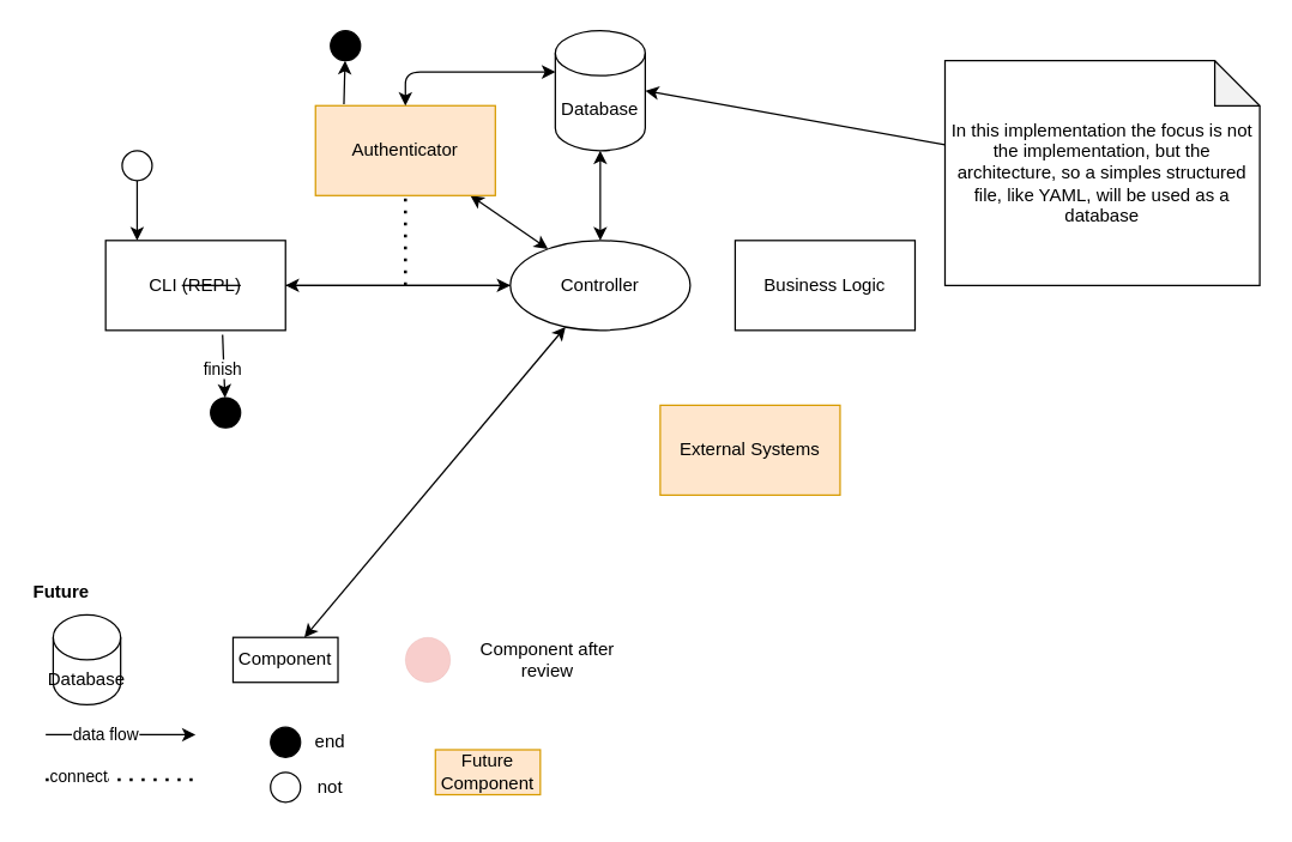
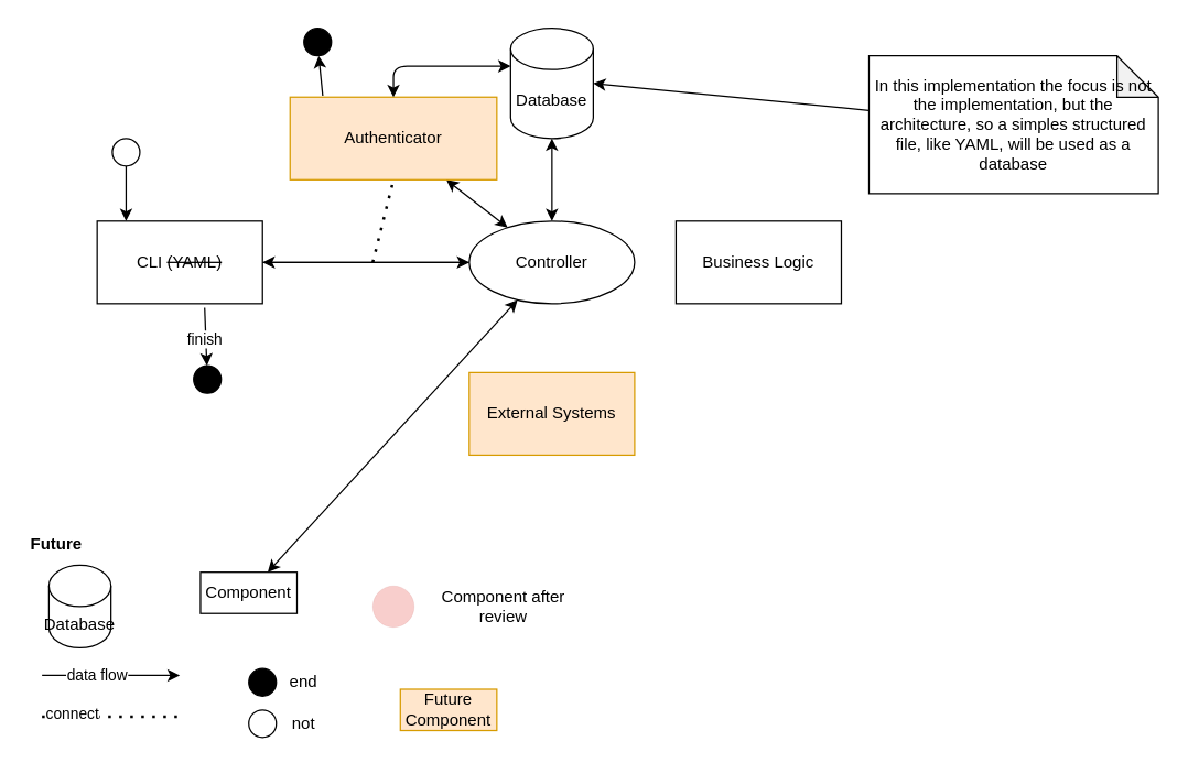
- <mxCell id="19" value="Authenticator" style="rounded=0;whiteSpace=wrap;html=1;fillStyle=auto;fillColor=#ffe6cc;strokeColor=#d79b00;" parent="1" vertex="1"><mxGeometry x="210" y="70" width="120" height="60" as="geometry" /></mxCell>
+ <mxCell id="19" value="Authenticator" style="rounded=0;whiteSpace=wrap;html=1;fillStyle=auto;fillColor=#ffe6cc;strokeColor=#d79b00;" parent="1" vertex="1"><mxGeometry x="210" y="70" width="150" height="60" as="geometry" /></mxCell>
- <mxCell id="36" value="In this implementation the focus is not the implementation, but the architecture, so a simples structured file, like YAML, will be used as a database" style="shape=note;whiteSpace=wrap;html=1;backgroundOutline=1;darkOpacity=0.05;" parent="1" vertex="1"><mxGeometry x="630" y="40" width="210" height="150" as="geometry" /></mxCell>
+ <mxCell id="36" value="In this implementation the focus is not the implementation, but the architecture, so a simples structured file, like YAML, will be used as a database" style="shape=note;whiteSpace=wrap;html=1;backgroundOutline=1;darkOpacity=0.05;" parent="1" vertex="1"><mxGeometry x="630" y="40" width="210" height="100" as="geometry" /></mxCell>
- <mxCell id="3" value="CLI &lt;strike&gt;(REPL)&lt;/strike&gt;" style="rounded=0;whiteSpace=wrap;html=1;" parent="1" vertex="1"><mxGeometry x="70" y="160" width="120" height="60" as="geometry" /></mxCell>
+ <mxCell id="3" value="CLI &lt;strike&gt;(YAML)&lt;/strike&gt;" style="rounded=0;whiteSpace=wrap;html=1;" parent="1" vertex="1"><mxGeometry x="70" y="160" width="120" height="60" as="geometry" /></mxCell>
- <mxCell id="18" value="External Systems" style="rounded=0;whiteSpace=wrap;html=1;fillStyle=solid;fillColor=#ffe6cc;strokeColor=#d79b00;gradientDirection=north;" parent="1" vertex="1"><mxGeometry x="440" y="270" width="120" height="60" as="geometry" /></mxCell>
+ <mxCell id="18" value="External Systems" style="rounded=0;whiteSpace=wrap;html=1;fillStyle=solid;fillColor=#ffe6cc;strokeColor=#d79b00;gradientDirection=north;" parent="1" vertex="1"><mxGeometry x="340" y="270" width="120" height="60" as="geometry" /></mxCell>
- <mxCell id="14" value="Component" style="rounded=0;whiteSpace=wrap;html=1;" parent="1" vertex="1"><mxGeometry x="155" y="425" width="70" height="30" as="geometry" /></mxCell>
+ <mxCell id="14" value="Component" style="rounded=0;whiteSpace=wrap;html=1;" parent="1" vertex="1"><mxGeometry x="145" y="415" width="70" height="30" as="geometry" /></mxCell>
